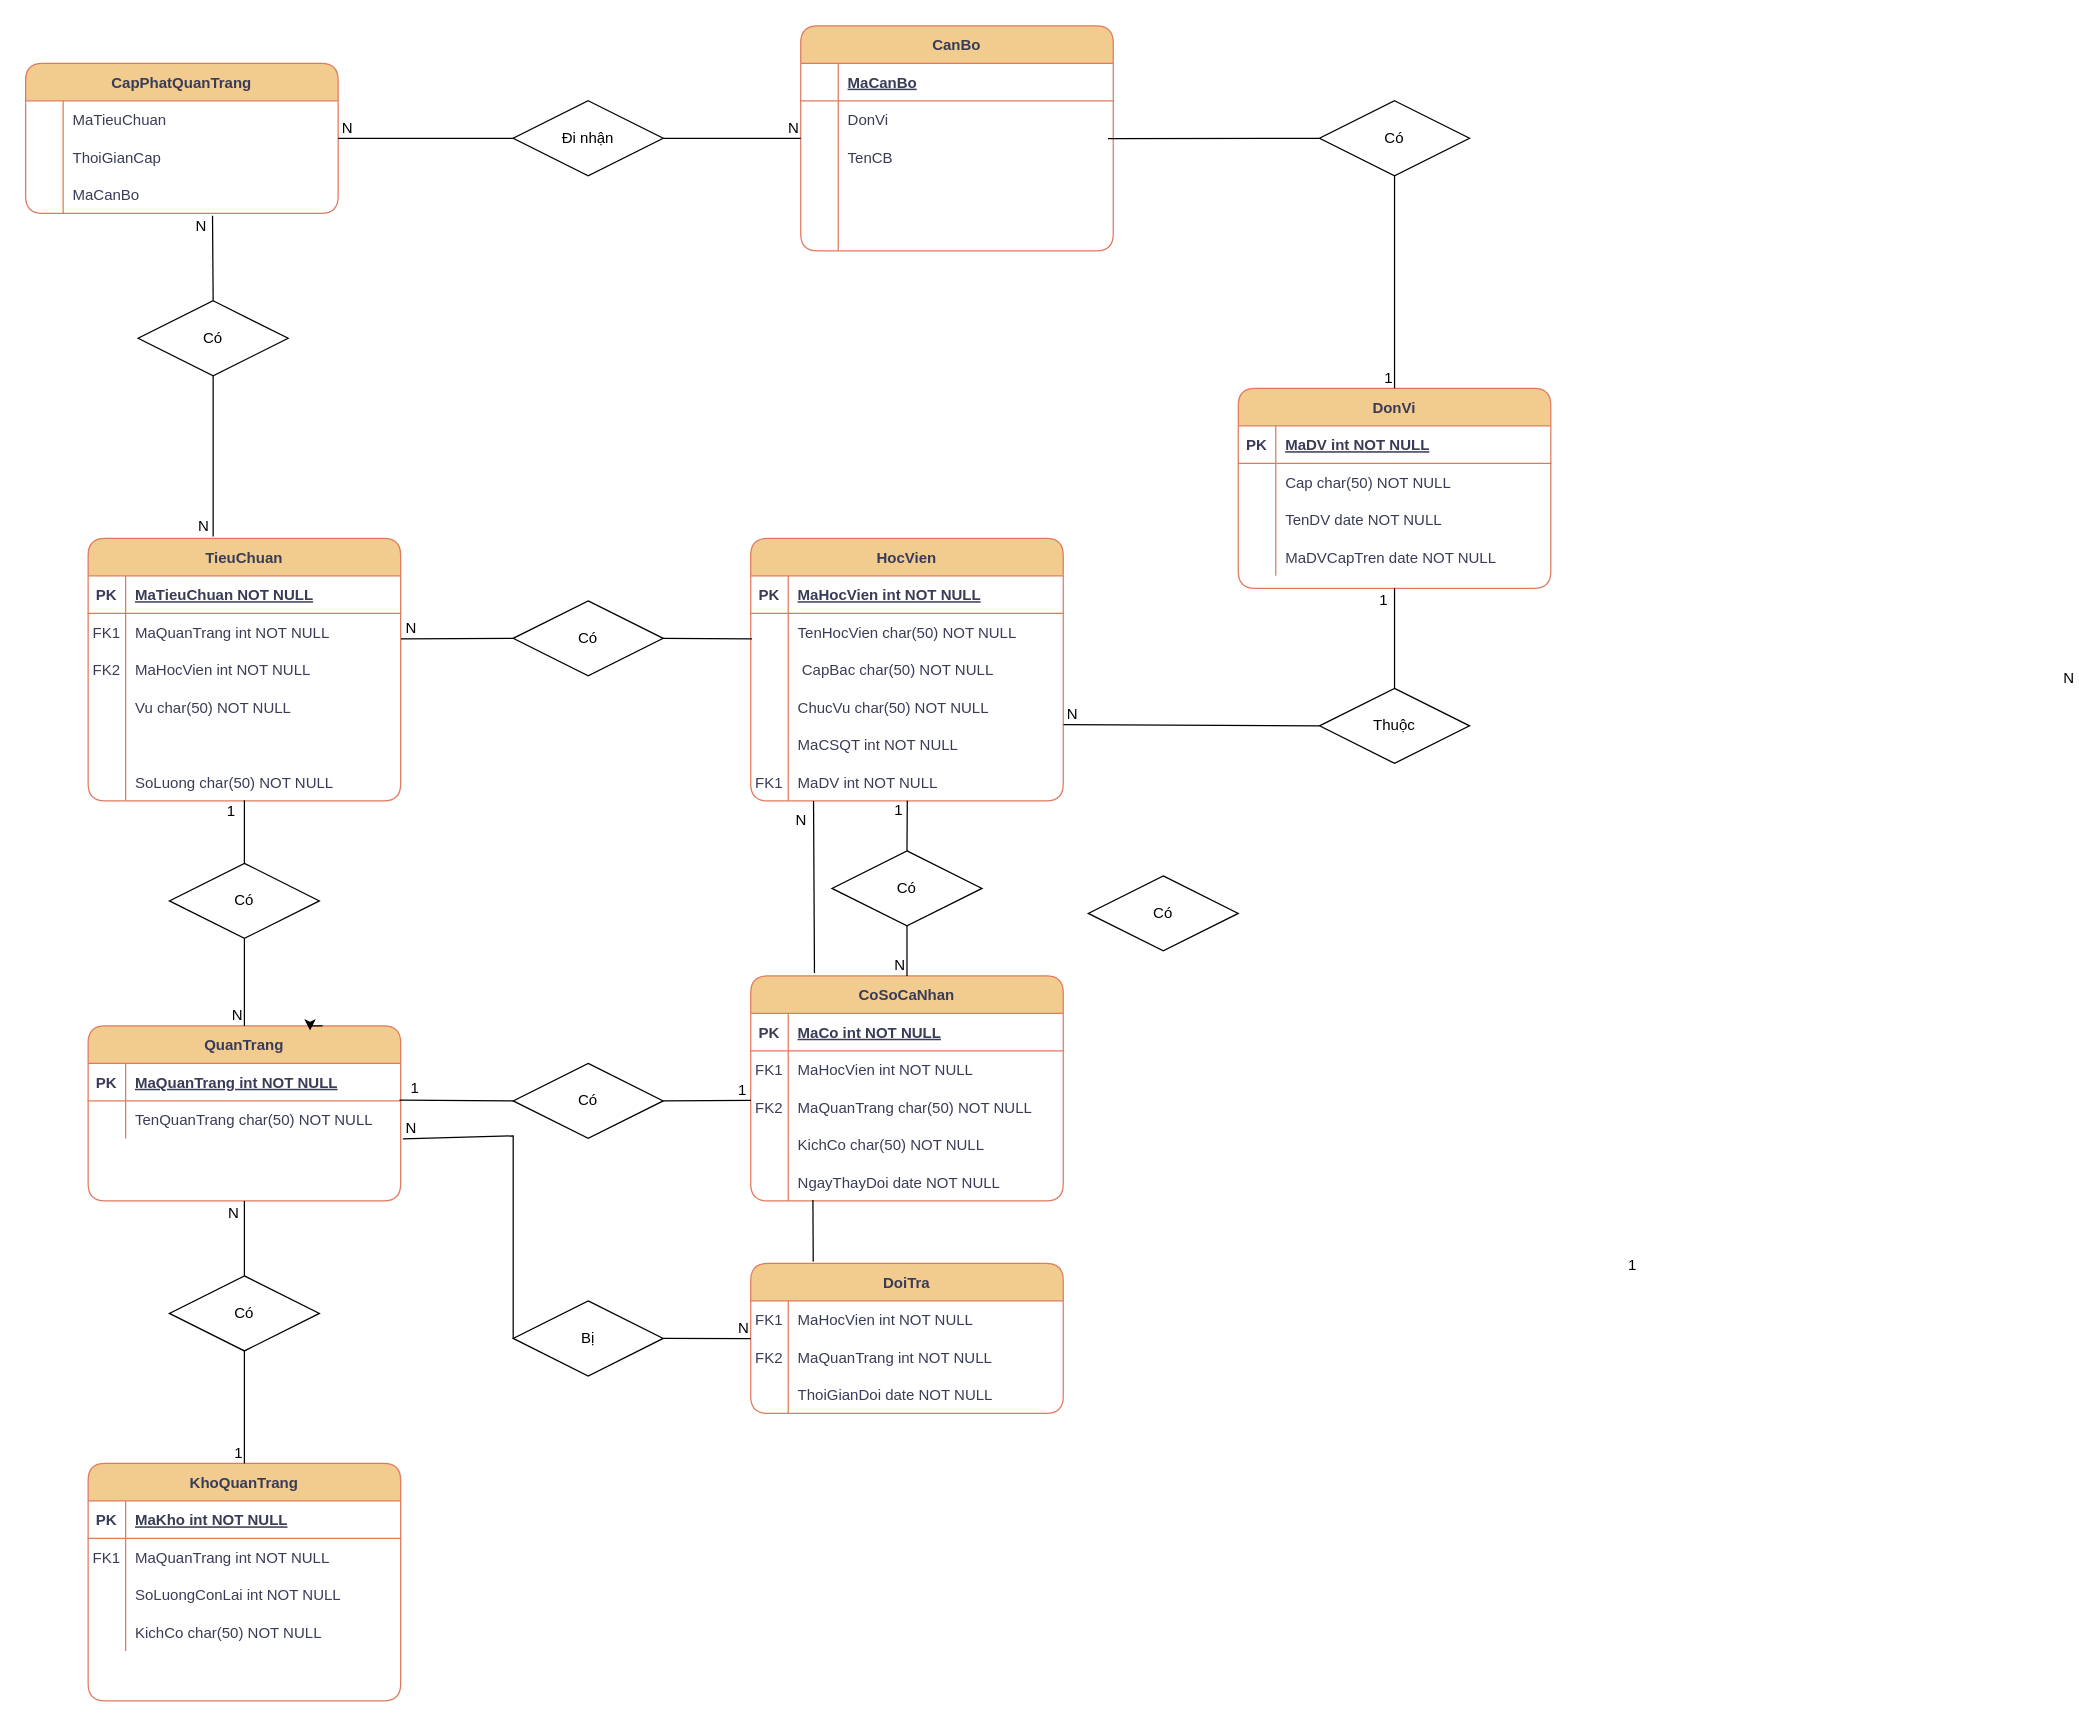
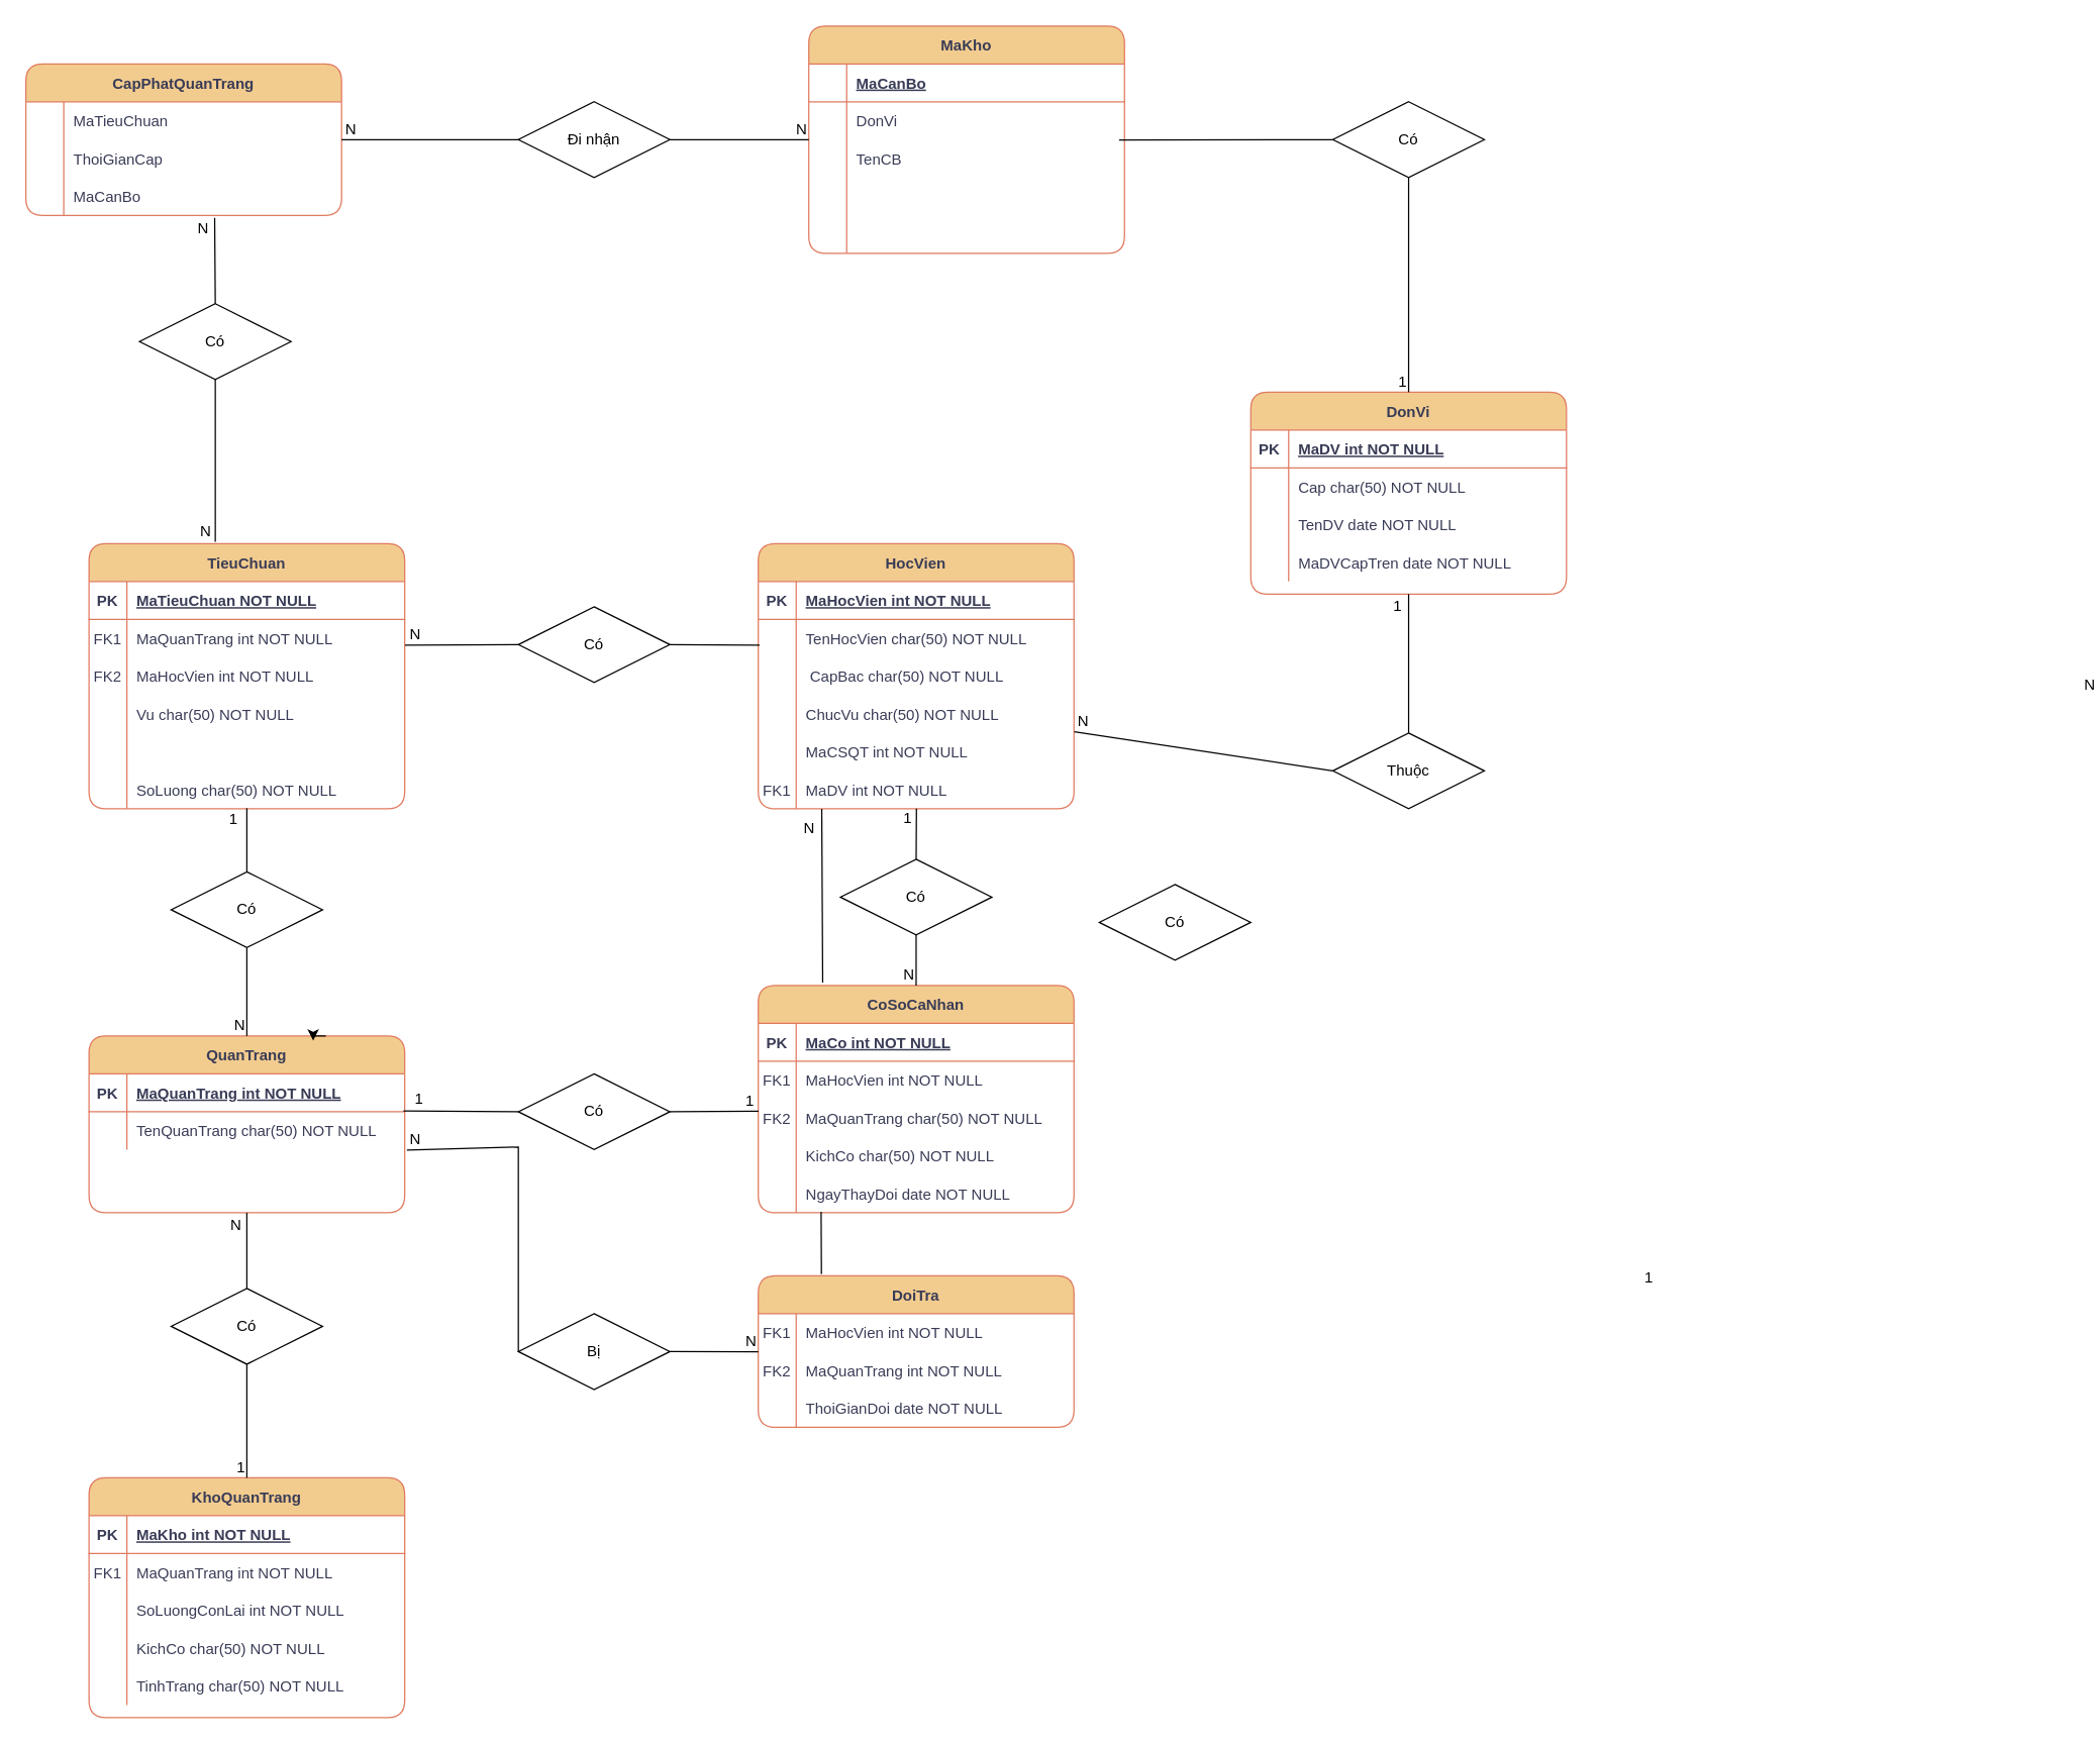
- <mxCell id="111" value="CanBo" style="shape=table;startSize=30;container=1;collapsible=1;childLayout=tableLayout;fixedRows=1;rowLines=0;fontStyle=1;align=center;resizeLast=1;labelBackgroundColor=none;fillColor=#F2CC8F;strokeColor=#E07A5F;fontColor=#393C56;rounded=1;" parent="1" vertex="1"><mxGeometry x="640" y="20" width="250" height="180" as="geometry" /></mxCell>
+ <mxCell id="111" value="MaKho" style="shape=table;startSize=30;container=1;collapsible=1;childLayout=tableLayout;fixedRows=1;rowLines=0;fontStyle=1;align=center;resizeLast=1;labelBackgroundColor=none;fillColor=#F2CC8F;strokeColor=#E07A5F;fontColor=#393C56;rounded=1;" parent="1" vertex="1"><mxGeometry x="640" y="20" width="250" height="180" as="geometry" /></mxCell>
- <mxCell id="142" value="Thuộc" style="shape=rhombus;perimeter=rhombusPerimeter;whiteSpace=wrap;html=1;align=center;" parent="1" vertex="1"><mxGeometry x="1055" y="550" width="120" height="60" as="geometry" /></mxCell>
+ <mxCell id="142" value="Thuộc" style="shape=rhombus;perimeter=rhombusPerimeter;whiteSpace=wrap;html=1;align=center;" parent="1" vertex="1"><mxGeometry x="1055" y="580" width="120" height="60" as="geometry" /></mxCell>
+ <mxCell id="49" value="TinhTrang char(50) NOT NULL" style="shape=partialRectangle;overflow=hidden;connectable=0;fillColor=none;top=0;left=0;bottom=0;right=0;align=left;spacingLeft=6;labelBackgroundColor=none;strokeColor=#E07A5F;fontColor=#393C56;rounded=1;" parent="47" vertex="1"><mxGeometry x="30" width="220" height="30" as="geometry"><mxRectangle width="220" height="30" as="alternateBounds" /></mxGeometry></mxCell>
